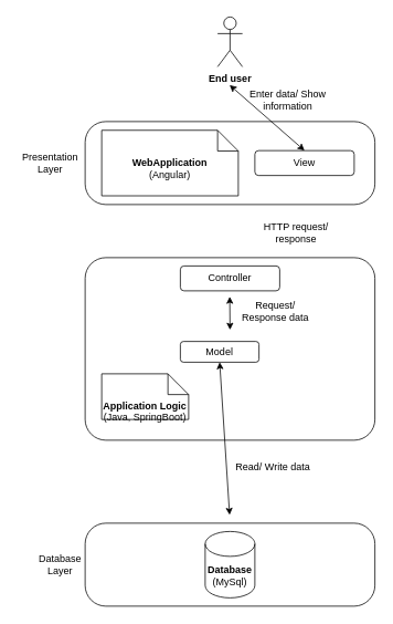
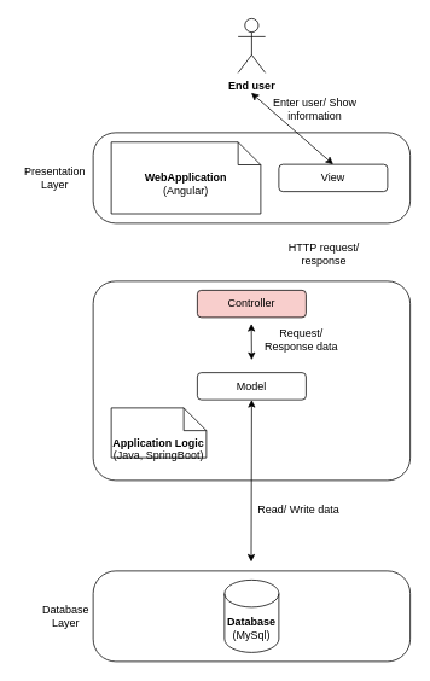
- <mxCell id="13" value="Enter data/ Show information" style="text;html=1;strokeColor=none;fillColor=none;align=center;verticalAlign=middle;whiteSpace=wrap;rounded=0;" parent="1" vertex="1"><mxGeometry x="287" y="110" width="120" height="20" as="geometry" /></mxCell>
+ <mxCell id="13" value="Enter user/ Show information" style="text;html=1;strokeColor=none;fillColor=none;align=center;verticalAlign=middle;whiteSpace=wrap;rounded=0;" parent="1" vertex="1"><mxGeometry x="287" y="110" width="120" height="20" as="geometry" /></mxCell>
- <mxCell id="16" value="Controller" style="rounded=1;whiteSpace=wrap;html=1;" parent="1" vertex="1"><mxGeometry x="217" y="320" width="120" height="30" as="geometry" /></mxCell>
+ <mxCell id="16" value="Controller" style="rounded=1;whiteSpace=wrap;html=1;fillColor=#f8cecc;" parent="1" vertex="1"><mxGeometry x="217" y="320" width="120" height="30" as="geometry" /></mxCell>
- <mxCell id="17" value="Model" style="rounded=1;whiteSpace=wrap;html=1;" parent="1" vertex="1"><mxGeometry x="217" y="411" width="95" height="25" as="geometry" /></mxCell>
+ <mxCell id="17" value="Model" style="rounded=1;whiteSpace=wrap;html=1;" parent="1" vertex="1"><mxGeometry x="217" y="411" width="120" height="30" as="geometry" /></mxCell>
